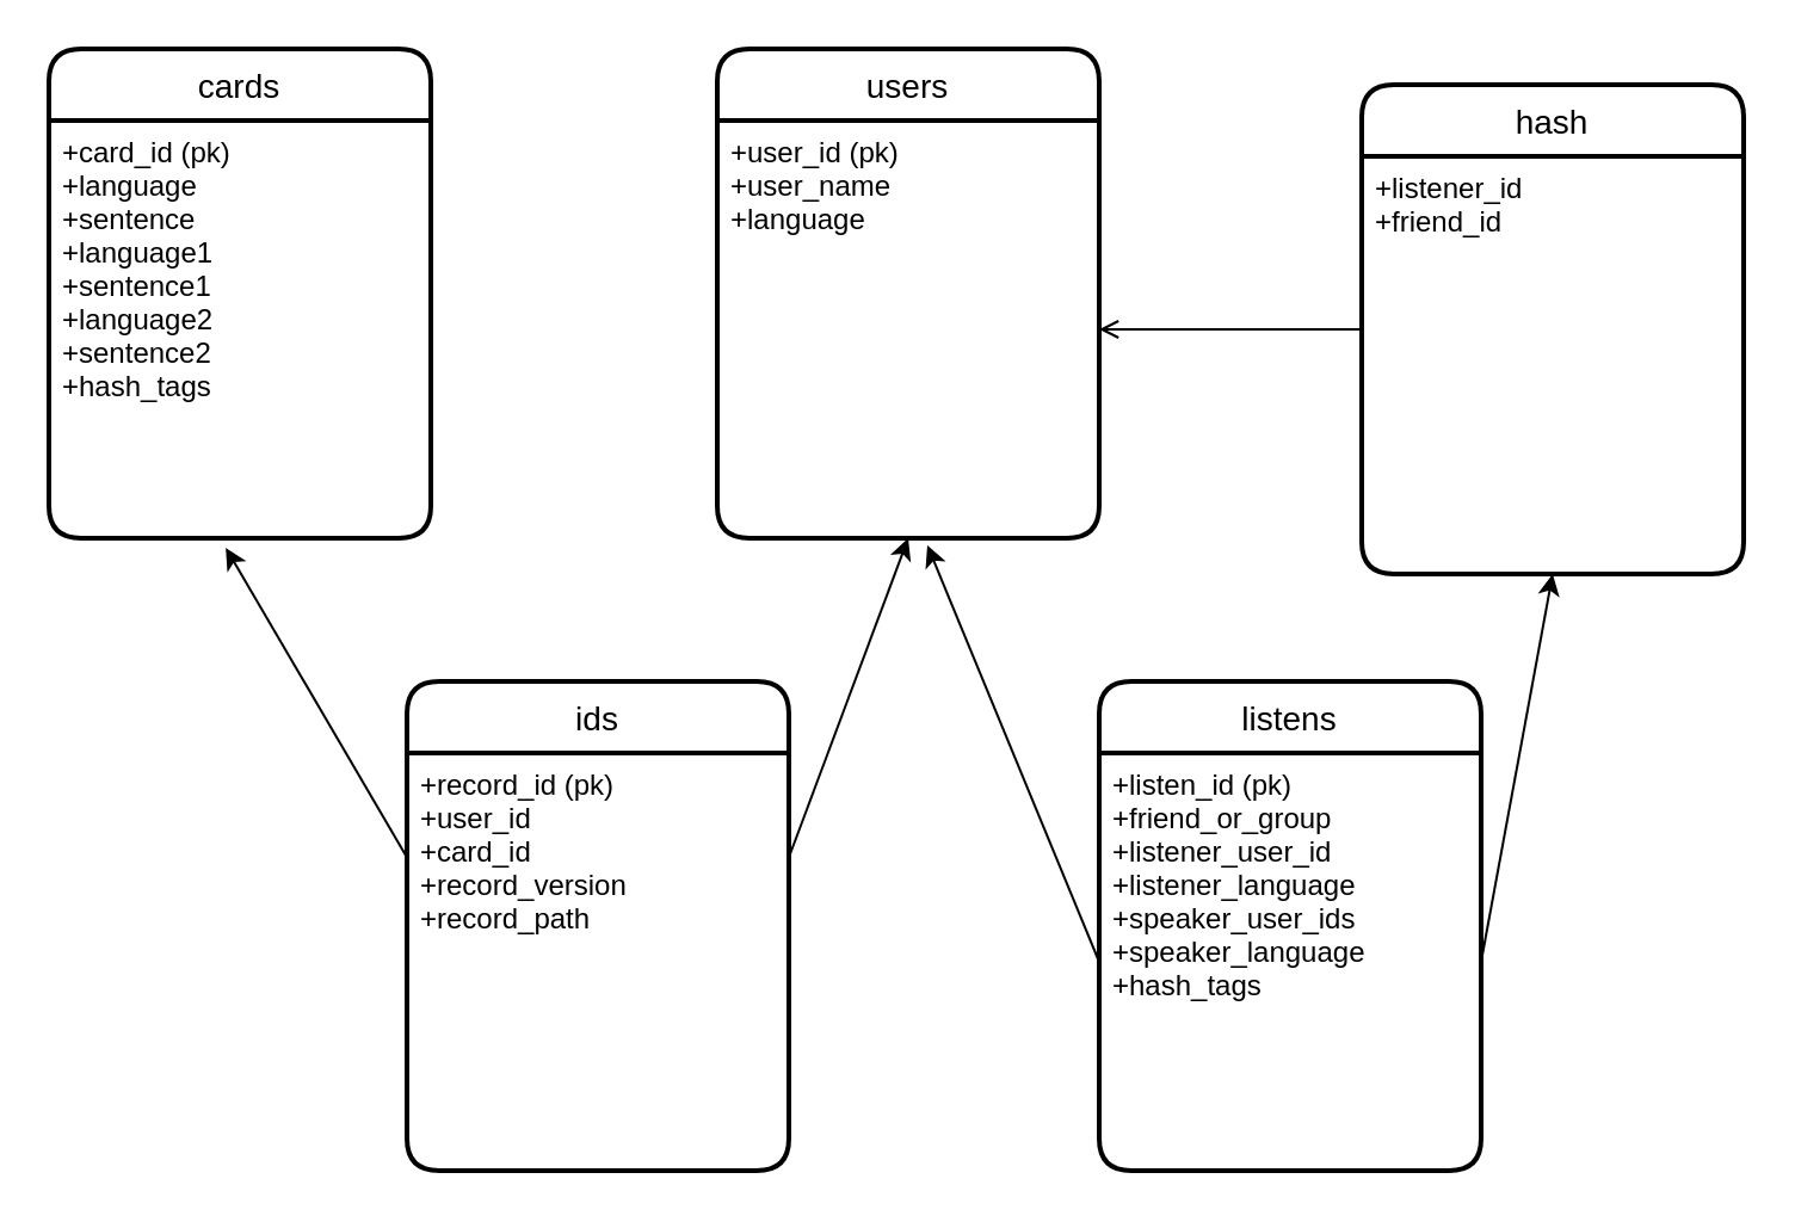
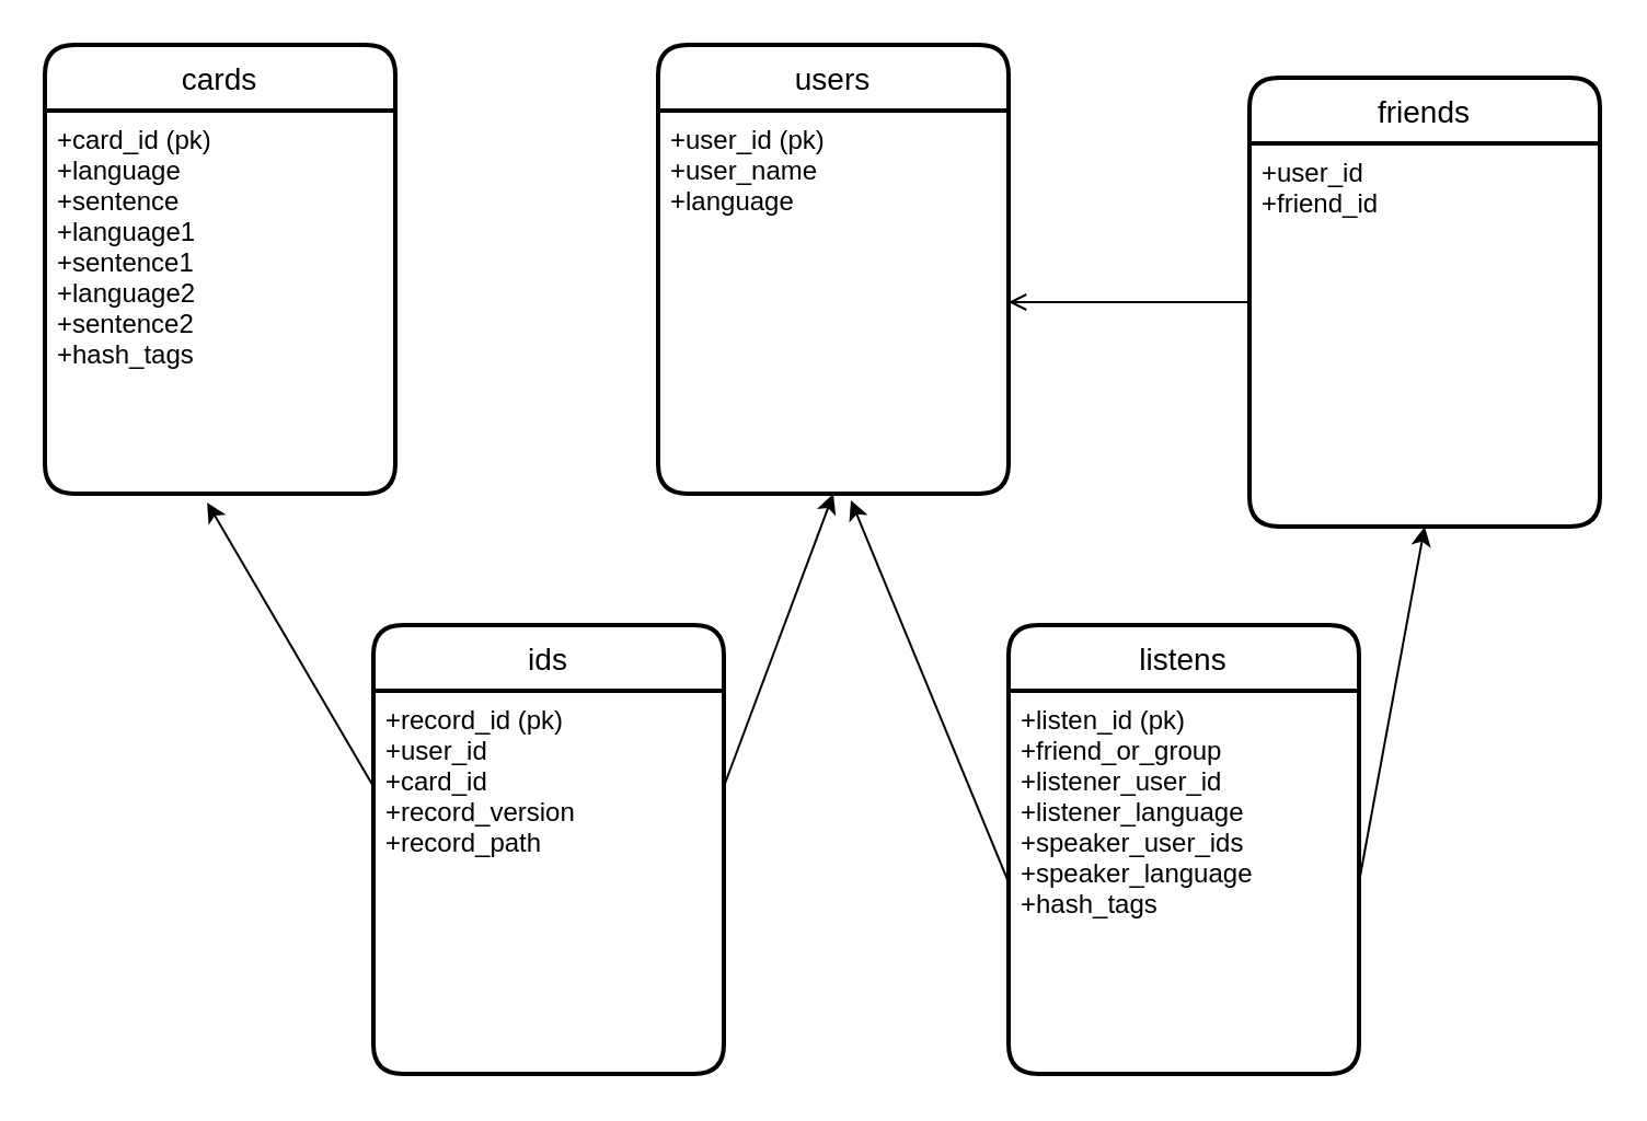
- <mxCell id="11" value="hash" style="swimlane;childLayout=stackLayout;horizontal=1;startSize=30;horizontalStack=0;rounded=1;fontSize=14;fontStyle=0;strokeWidth=2;resizeParent=0;resizeLast=1;shadow=0;dashed=0;align=center;" vertex="1" parent="1"><mxGeometry x="570" y="35" width="160" height="205" as="geometry" /></mxCell>
+ <mxCell id="11" value="friends" style="swimlane;childLayout=stackLayout;horizontal=1;startSize=30;horizontalStack=0;rounded=1;fontSize=14;fontStyle=0;strokeWidth=2;resizeParent=0;resizeLast=1;shadow=0;dashed=0;align=center;" vertex="1" parent="1"><mxGeometry x="570" y="35" width="160" height="205" as="geometry" /></mxCell>
- <mxCell id="12" value="+listener_id&#10;+friend_id" style="align=left;strokeColor=none;fillColor=none;spacingLeft=4;fontSize=12;verticalAlign=top;resizable=0;rotatable=0;part=1;" vertex="1" parent="11"><mxGeometry y="30" width="160" height="175" as="geometry" /></mxCell>
+ <mxCell id="12" value="+user_id&#10;+friend_id" style="align=left;strokeColor=none;fillColor=none;spacingLeft=4;fontSize=12;verticalAlign=top;resizable=0;rotatable=0;part=1;" vertex="1" parent="11"><mxGeometry y="30" width="160" height="175" as="geometry" /></mxCell>
